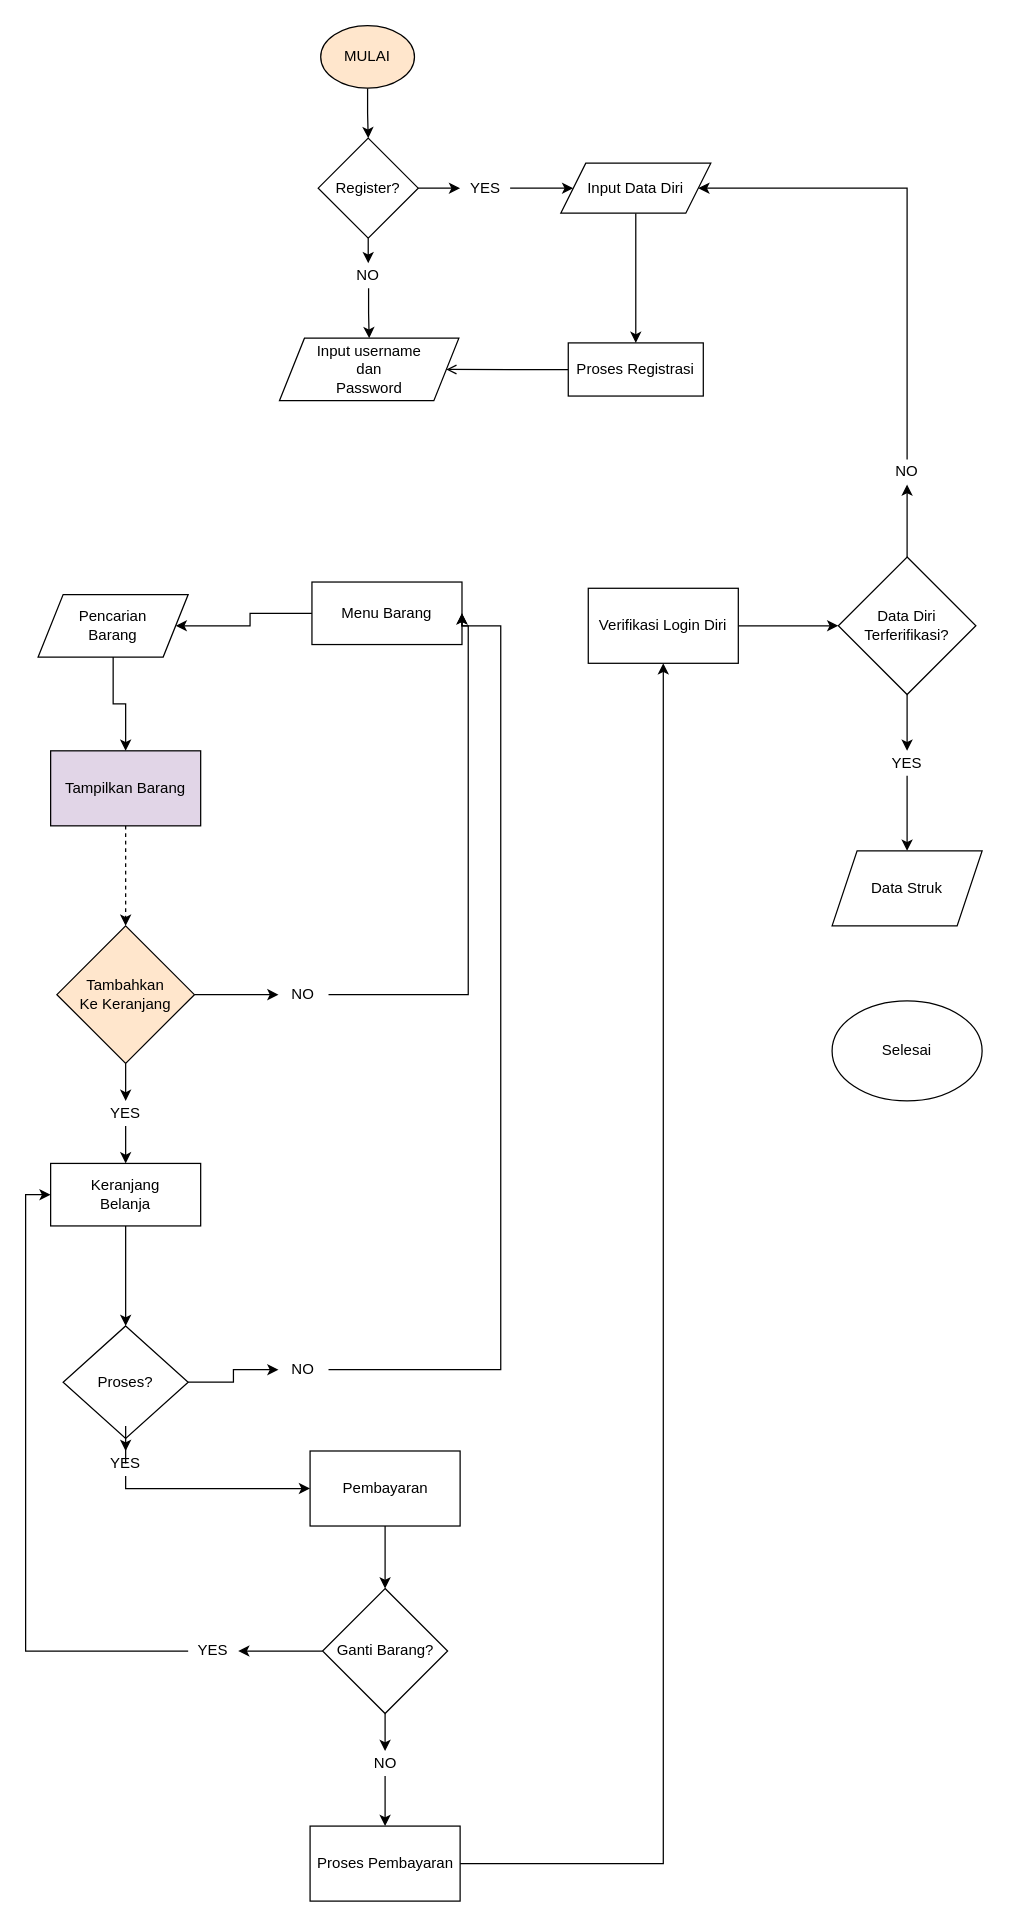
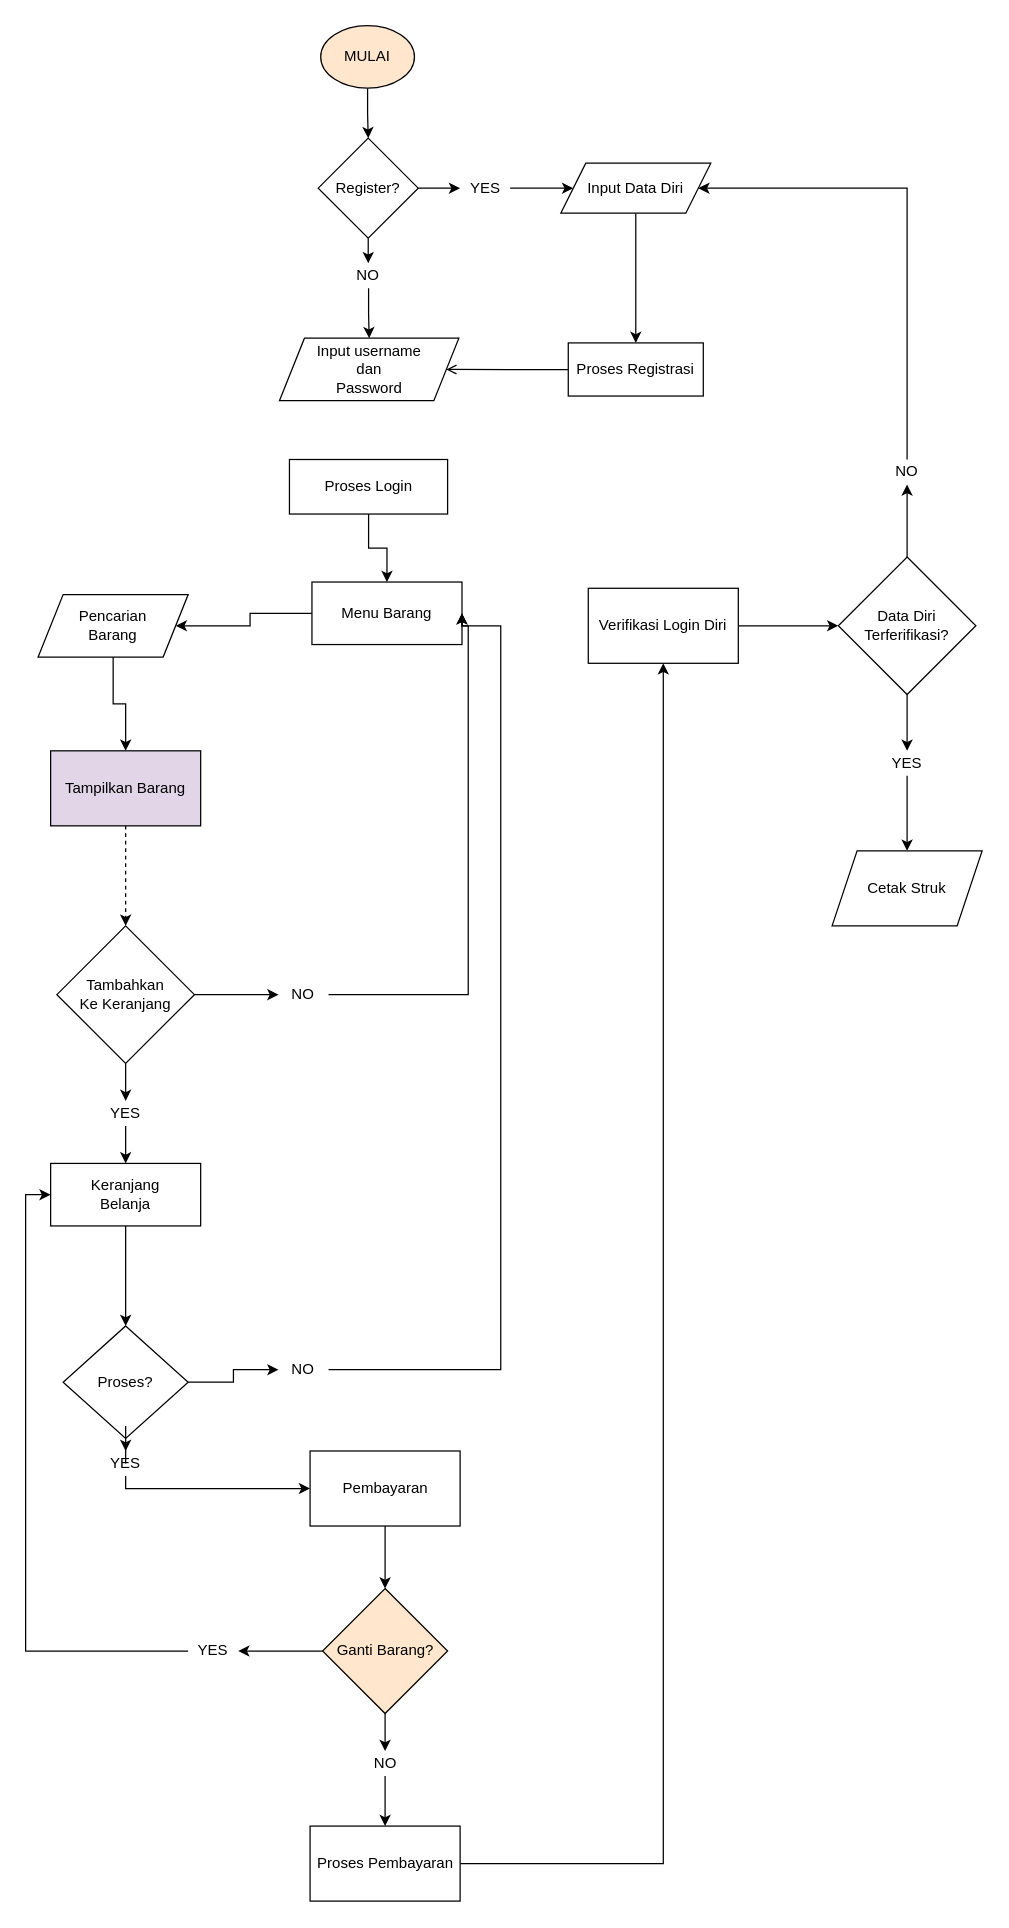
+ <mxCell id="12" value="Proses Login" style="rounded=0;whiteSpace=wrap;html=1;" vertex="1" parent="1"><mxGeometry x="231" y="367" width="126.5" height="43.62" as="geometry" /></mxCell>
+ <mxCell id="11" style="edgeStyle=orthogonalEdgeStyle;rounded=0;orthogonalLoop=1;jettySize=auto;html=1;entryX=0.5;entryY=0;entryDx=0;entryDy=0;" edge="1" parent="1" source="12" target="14"><mxGeometry relative="1" as="geometry" /></mxCell>
- <mxCell id="60" value="Data Struk" style="shape=parallelogram;perimeter=parallelogramPerimeter;whiteSpace=wrap;html=1;fixedSize=1;" vertex="1" parent="1"><mxGeometry x="665" y="680" width="120" height="60" as="geometry" /></mxCell>
+ <mxCell id="60" value="Cetak Struk" style="shape=parallelogram;perimeter=parallelogramPerimeter;whiteSpace=wrap;html=1;fixedSize=1;" vertex="1" parent="1"><mxGeometry x="665" y="680" width="120" height="60" as="geometry" /></mxCell>
- <mxCell id="20" value="Tambahkan&lt;br&gt;Ke Keranjang" style="rhombus;whiteSpace=wrap;html=1;fillColor=#ffe6cc;" vertex="1" parent="1"><mxGeometry x="45" y="740" width="110" height="110" as="geometry" /></mxCell>
+ <mxCell id="20" value="Tambahkan&lt;br&gt;Ke Keranjang" style="rhombus;whiteSpace=wrap;html=1;" vertex="1" parent="1"><mxGeometry x="45" y="740" width="110" height="110" as="geometry" /></mxCell>
- <mxCell id="61" value="Selesai" style="ellipse;whiteSpace=wrap;html=1;" vertex="1" parent="1"><mxGeometry x="665" y="800" width="120" height="80" as="geometry" /></mxCell>
- <mxCell id="34" value="Ganti Barang?" style="rhombus;whiteSpace=wrap;html=1;" vertex="1" parent="1"><mxGeometry x="257.5" y="1270" width="100" height="100" as="geometry" /></mxCell>
+ <mxCell id="34" value="Ganti Barang?" style="rhombus;whiteSpace=wrap;html=1;fillColor=#ffe6cc;" vertex="1" parent="1"><mxGeometry x="257.5" y="1270" width="100" height="100" as="geometry" /></mxCell>
